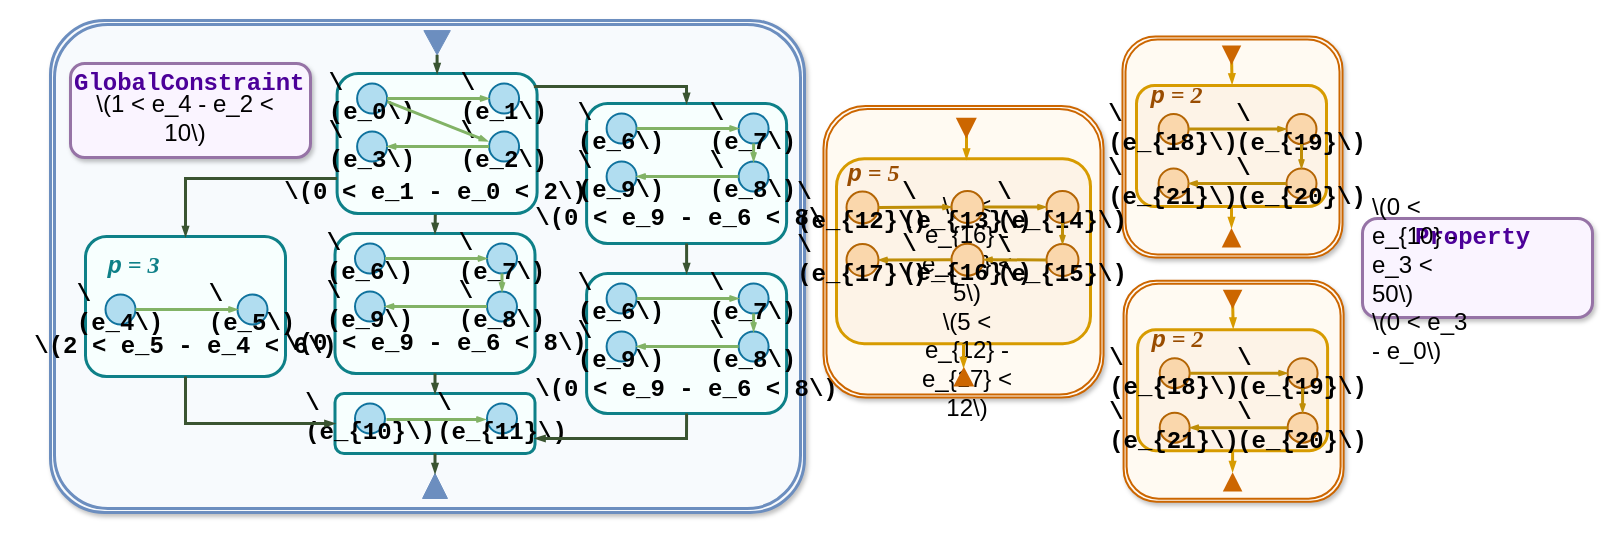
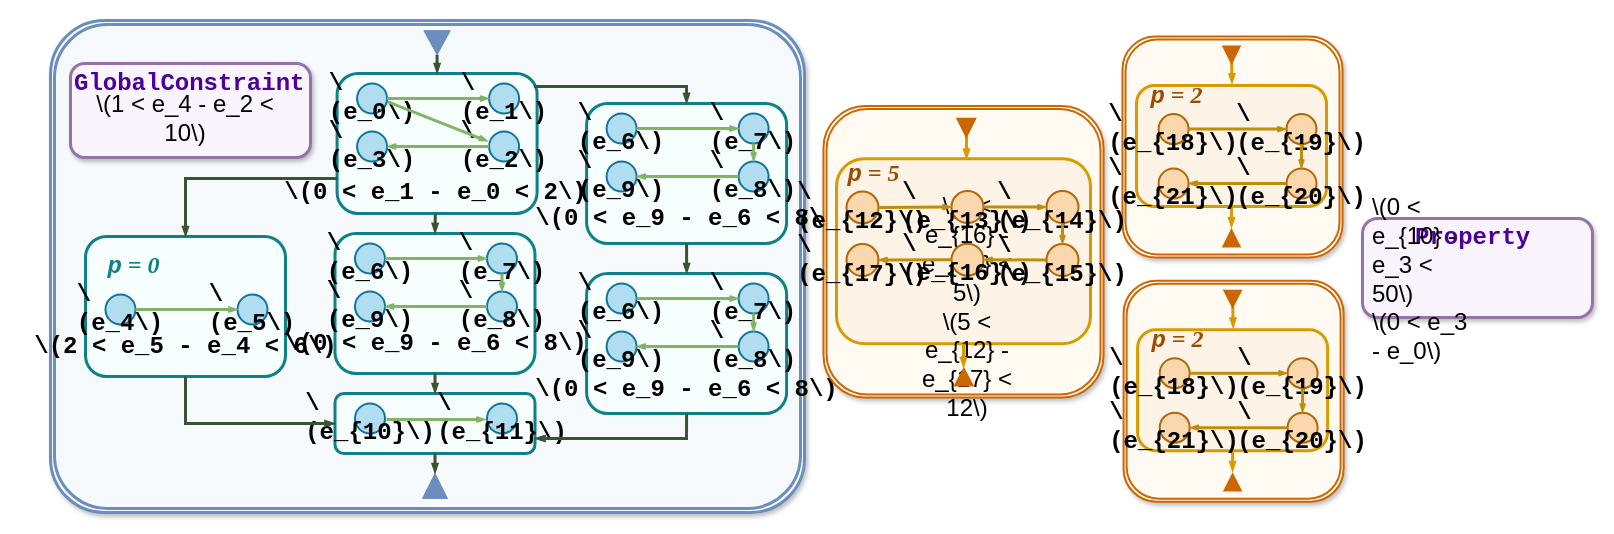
- <mxCell id="43" value="&lt;font style=&quot;color: rgb(14, 128, 136); font-size: 24px;&quot;&gt;&lt;b style=&quot;&quot;&gt;&lt;i style=&quot;&quot;&gt;&lt;font style=&quot;&quot; face=&quot;Georgia&quot;&gt;&amp;nbsp;&lt;/font&gt;&lt;font style=&quot;&quot; face=&quot;Courier New&quot;&gt;p&lt;/font&gt;&lt;font style=&quot;&quot; face=&quot;Georgia&quot;&gt; = &lt;/font&gt;&lt;font face=&quot;Comic Sans MS&quot; style=&quot;&quot;&gt;3&lt;/font&gt;&lt;/i&gt;&lt;/b&gt;&lt;/font&gt;" style="text;html=1;align=center;verticalAlign=middle;resizable=0;points=[];autosize=1;strokeColor=none;fillColor=none;strokeWidth=3;" parent="1" vertex="1"><mxGeometry x="85" y="241" width="90" height="50" as="geometry" /></mxCell>
+ <mxCell id="43" value="&lt;font style=&quot;color: rgb(14, 128, 136); font-size: 24px;&quot;&gt;&lt;b style=&quot;&quot;&gt;&lt;i style=&quot;&quot;&gt;&lt;font style=&quot;&quot; face=&quot;Georgia&quot;&gt;&amp;nbsp;&lt;/font&gt;&lt;font style=&quot;&quot; face=&quot;Courier New&quot;&gt;p&lt;/font&gt;&lt;font style=&quot;&quot; face=&quot;Georgia&quot;&gt; = &lt;/font&gt;&lt;font face=&quot;Comic Sans MS&quot; style=&quot;&quot;&gt;0&lt;/font&gt;&lt;/i&gt;&lt;/b&gt;&lt;/font&gt;" style="text;html=1;align=center;verticalAlign=middle;resizable=0;points=[];autosize=1;strokeColor=none;fillColor=none;strokeWidth=3;" parent="1" vertex="1"><mxGeometry x="85" y="241" width="90" height="50" as="geometry" /></mxCell>
